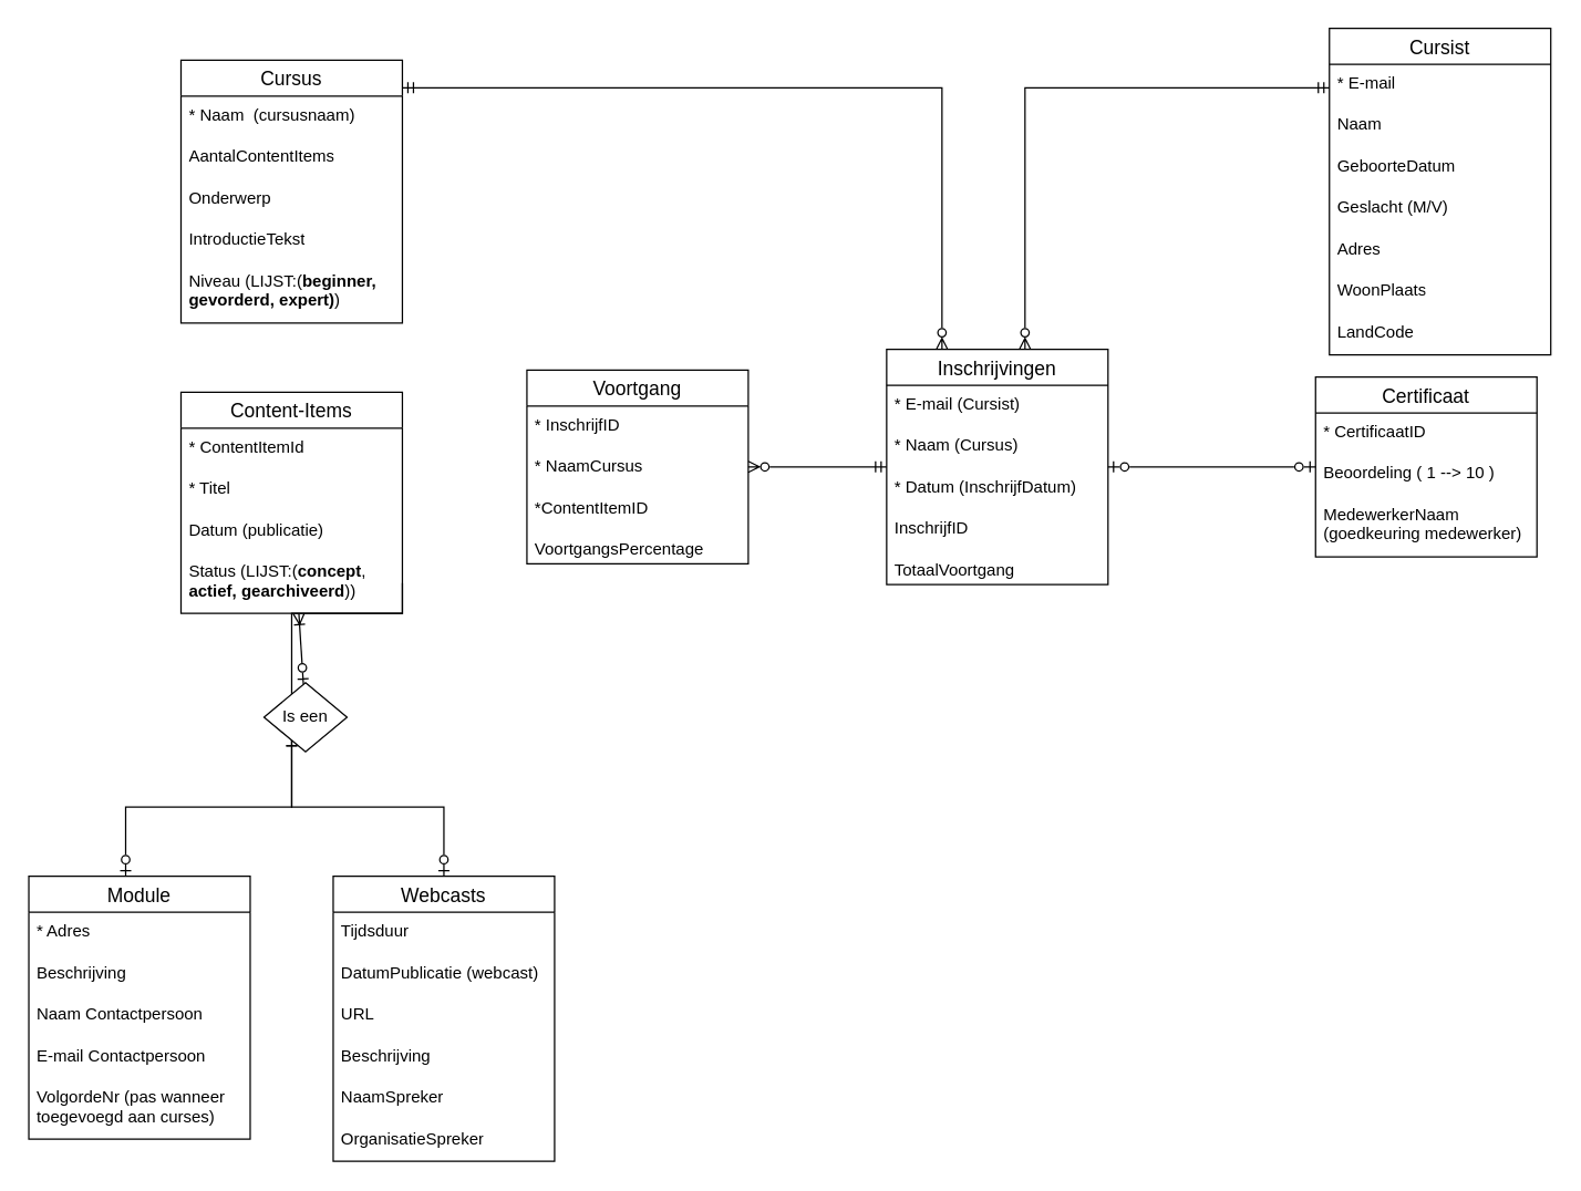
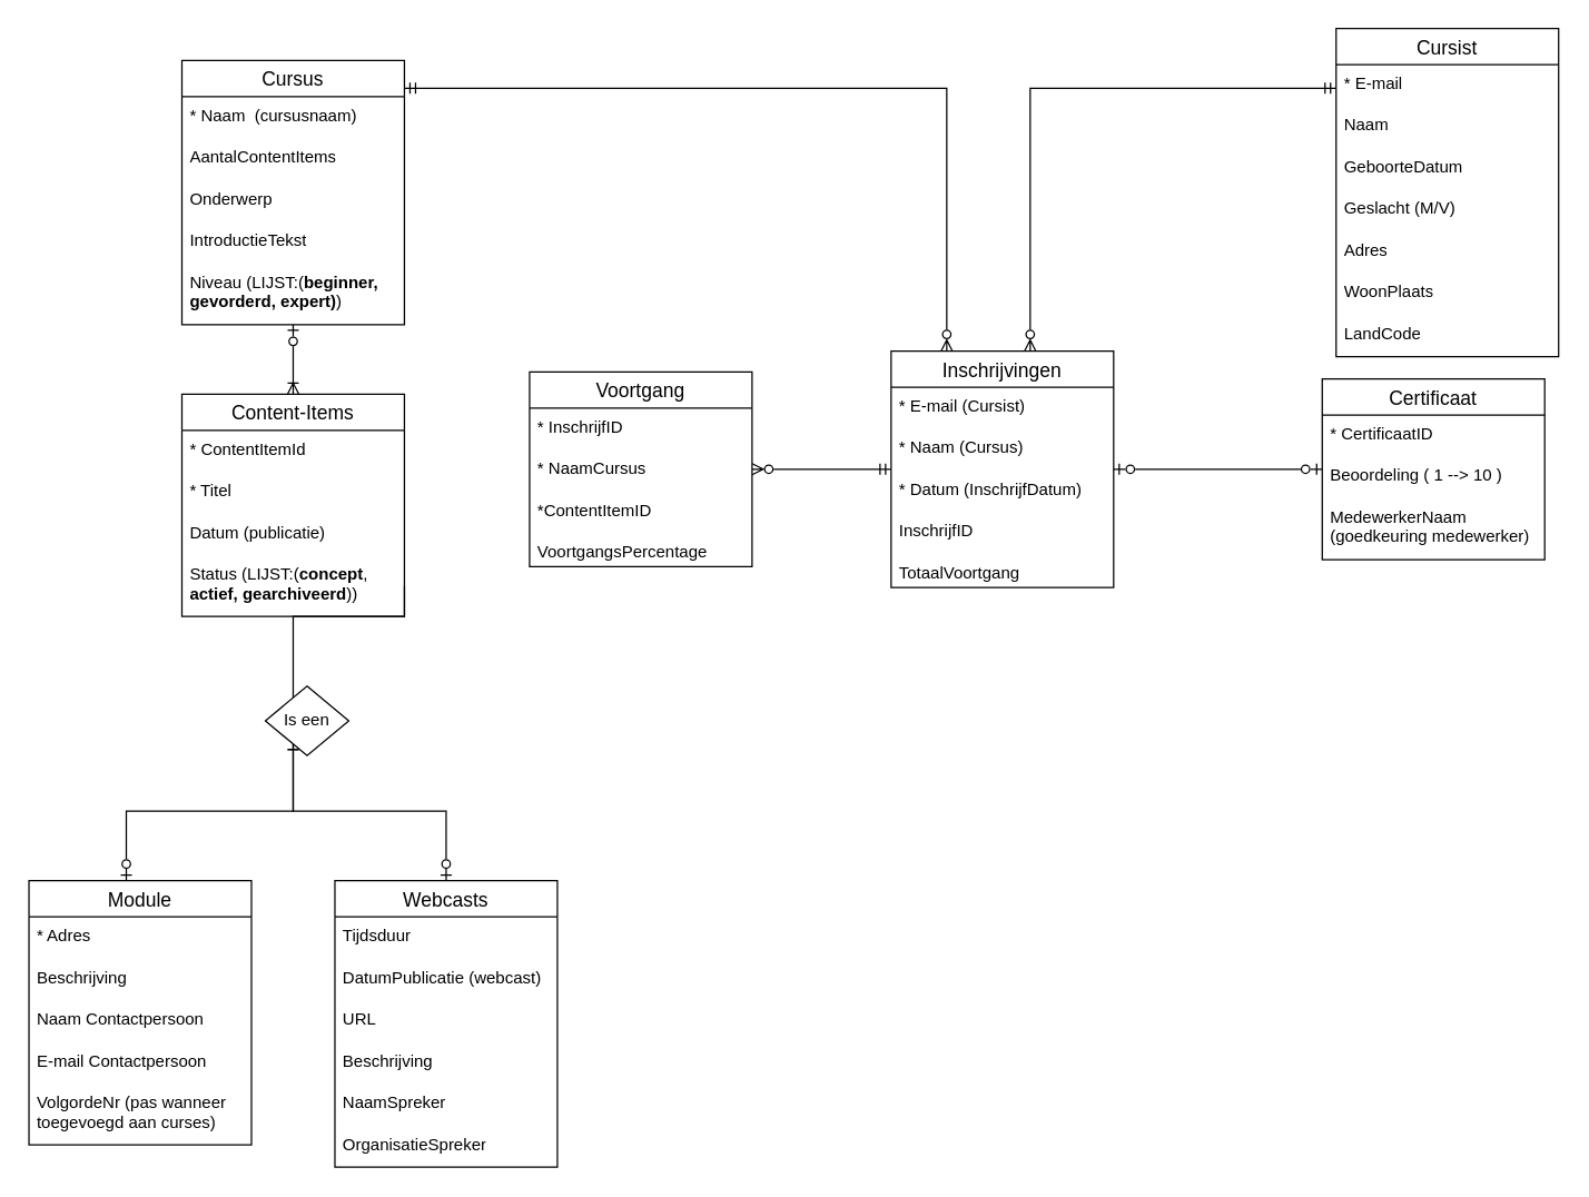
- <mxCell id="26" value="" style="endArrow=ERzeroToOne;html=1;rounded=0;endFill=0;startArrow=ERoneToMany;startFill=0;" parent="1" source="21" target="54" edge="1"><mxGeometry width="50" height="50" relative="1" as="geometry"><mxPoint x="310" y="193" as="sourcePoint" /><mxPoint x="360" y="143" as="targetPoint" /></mxGeometry></mxCell>
+ <mxCell id="26" value="" style="endArrow=ERzeroToOne;html=1;rounded=0;endFill=0;startArrow=ERoneToMany;startFill=0;" parent="1" source="21" target="2" edge="1"><mxGeometry width="50" height="50" relative="1" as="geometry"><mxPoint x="310" y="193" as="sourcePoint" /><mxPoint x="360" y="143" as="targetPoint" /></mxGeometry></mxCell>
